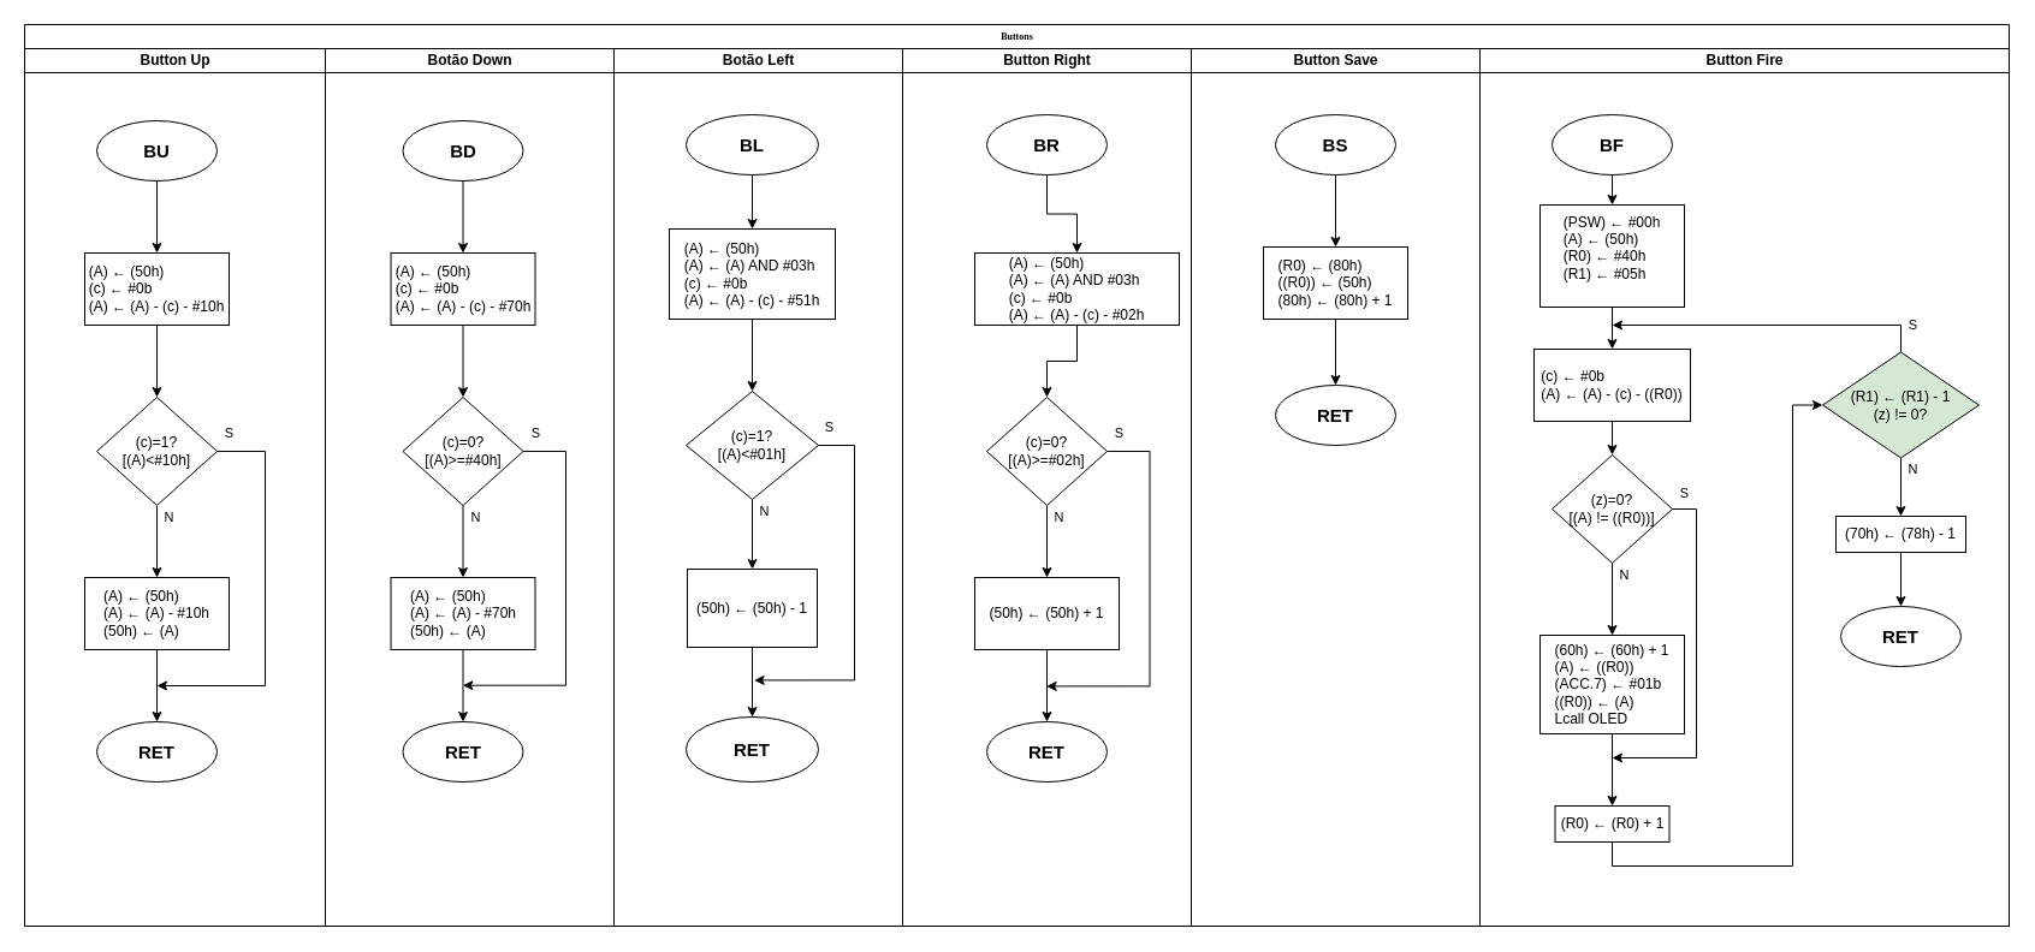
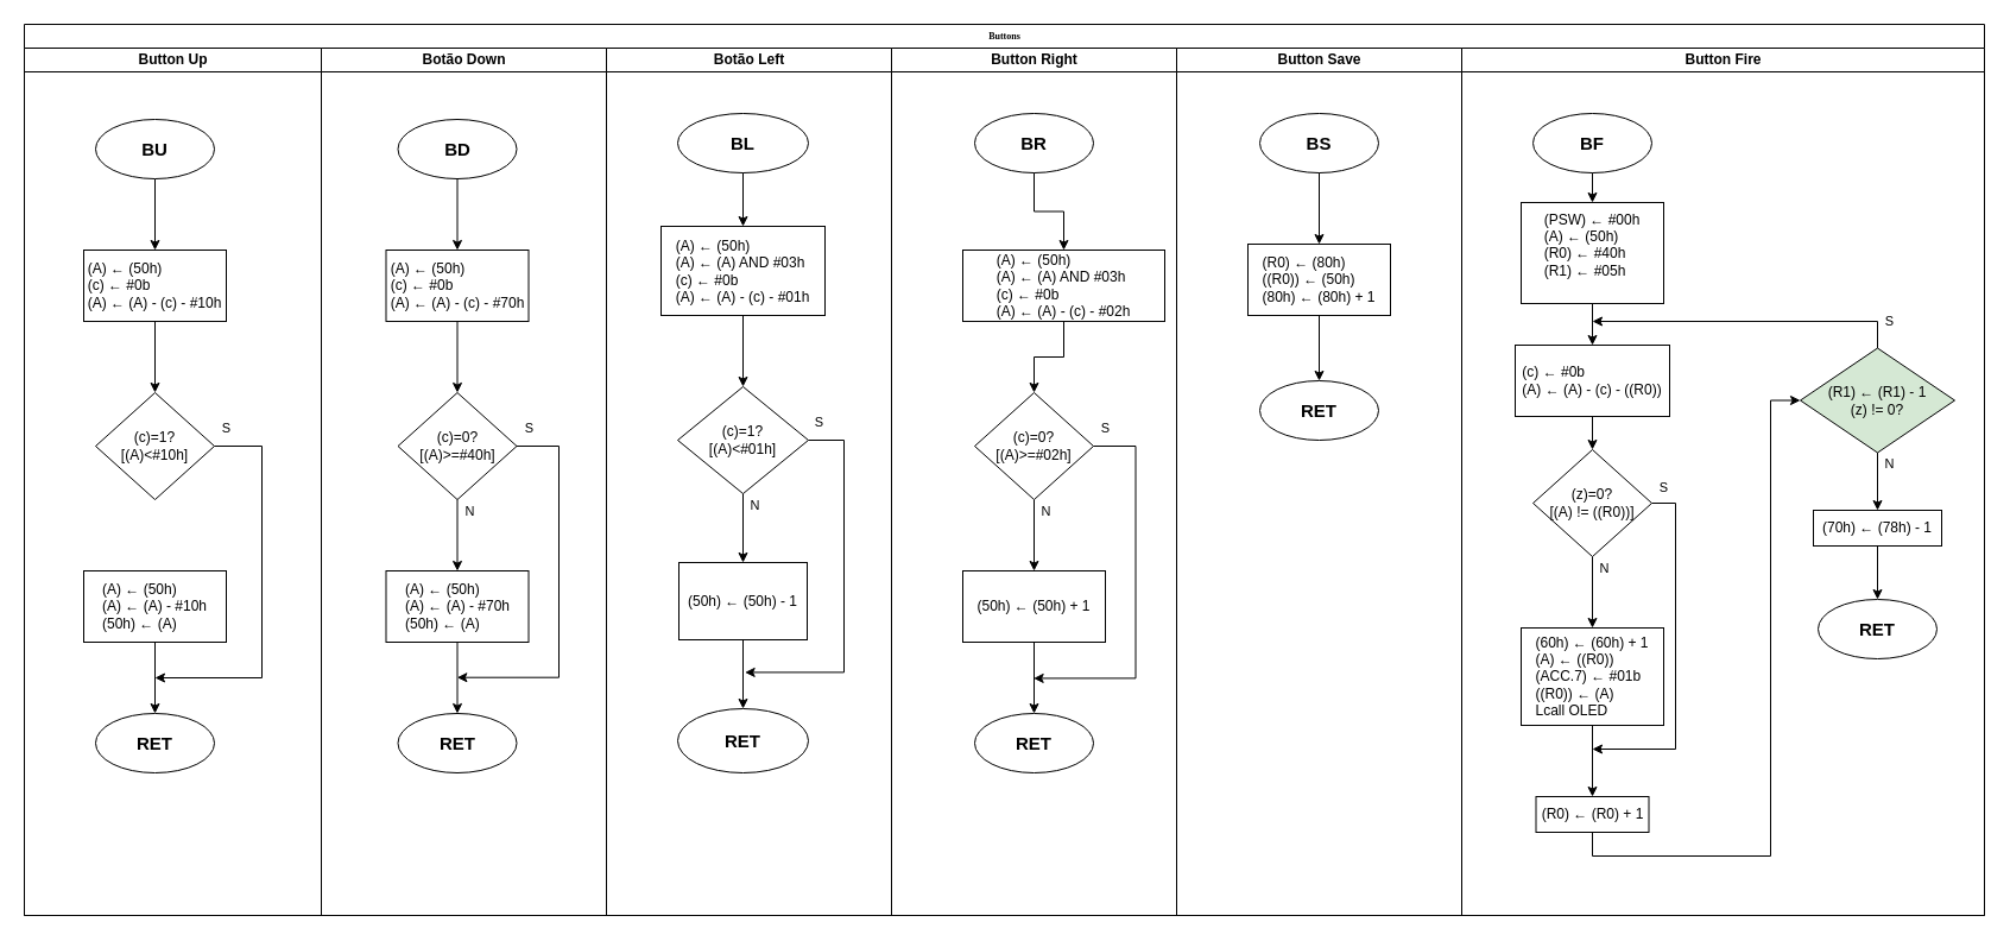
- <mxCell id="27" value="&lt;div style=&quot;text-align: left&quot;&gt;&lt;span&gt;(A)&amp;nbsp;&lt;/span&gt;&lt;span&gt;← (50h)&lt;/span&gt;&lt;/div&gt;&lt;div style=&quot;text-align: left&quot;&gt;&lt;span&gt;(A)&amp;nbsp;&lt;/span&gt;&lt;span&gt;← (A) AND #03h&lt;/span&gt;&lt;/div&gt;&lt;div style=&quot;text-align: left&quot;&gt;&lt;span&gt;(c)&amp;nbsp;&lt;/span&gt;&lt;span&gt;← #0b&lt;/span&gt;&lt;/div&gt;&lt;span&gt;&lt;div style=&quot;text-align: left&quot;&gt;&lt;span&gt;(A)&amp;nbsp;&lt;/span&gt;&lt;span&gt;← (A) - (c) - #51h&lt;/span&gt;&lt;/div&gt;&lt;/span&gt;" style="rounded=0;whiteSpace=wrap;html=1;" parent="24" vertex="1"><mxGeometry x="46" y="150" width="138" height="75" as="geometry" /></mxCell>
+ <mxCell id="27" value="&lt;div style=&quot;text-align: left&quot;&gt;&lt;span&gt;(A)&amp;nbsp;&lt;/span&gt;&lt;span&gt;← (50h)&lt;/span&gt;&lt;/div&gt;&lt;div style=&quot;text-align: left&quot;&gt;&lt;span&gt;(A)&amp;nbsp;&lt;/span&gt;&lt;span&gt;← (A) AND #03h&lt;/span&gt;&lt;/div&gt;&lt;div style=&quot;text-align: left&quot;&gt;&lt;span&gt;(c)&amp;nbsp;&lt;/span&gt;&lt;span&gt;← #0b&lt;/span&gt;&lt;/div&gt;&lt;span&gt;&lt;div style=&quot;text-align: left&quot;&gt;&lt;span&gt;(A)&amp;nbsp;&lt;/span&gt;&lt;span&gt;← (A) - (c) - #01h&lt;/span&gt;&lt;/div&gt;&lt;/span&gt;" style="rounded=0;whiteSpace=wrap;html=1;" parent="24" vertex="1"><mxGeometry x="46" y="150" width="138" height="75" as="geometry" /></mxCell>
- <mxCell id="8" value="N" style="edgeStyle=orthogonalEdgeStyle;rounded=0;orthogonalLoop=1;jettySize=auto;html=1;exitX=0.5;exitY=1;exitDx=0;exitDy=0;entryX=0.5;entryY=0;entryDx=0;entryDy=0;" parent="3" source="9" target="11" edge="1"><mxGeometry x="-0.667" y="10" relative="1" as="geometry"><mxPoint as="offset" /></mxGeometry></mxCell>
